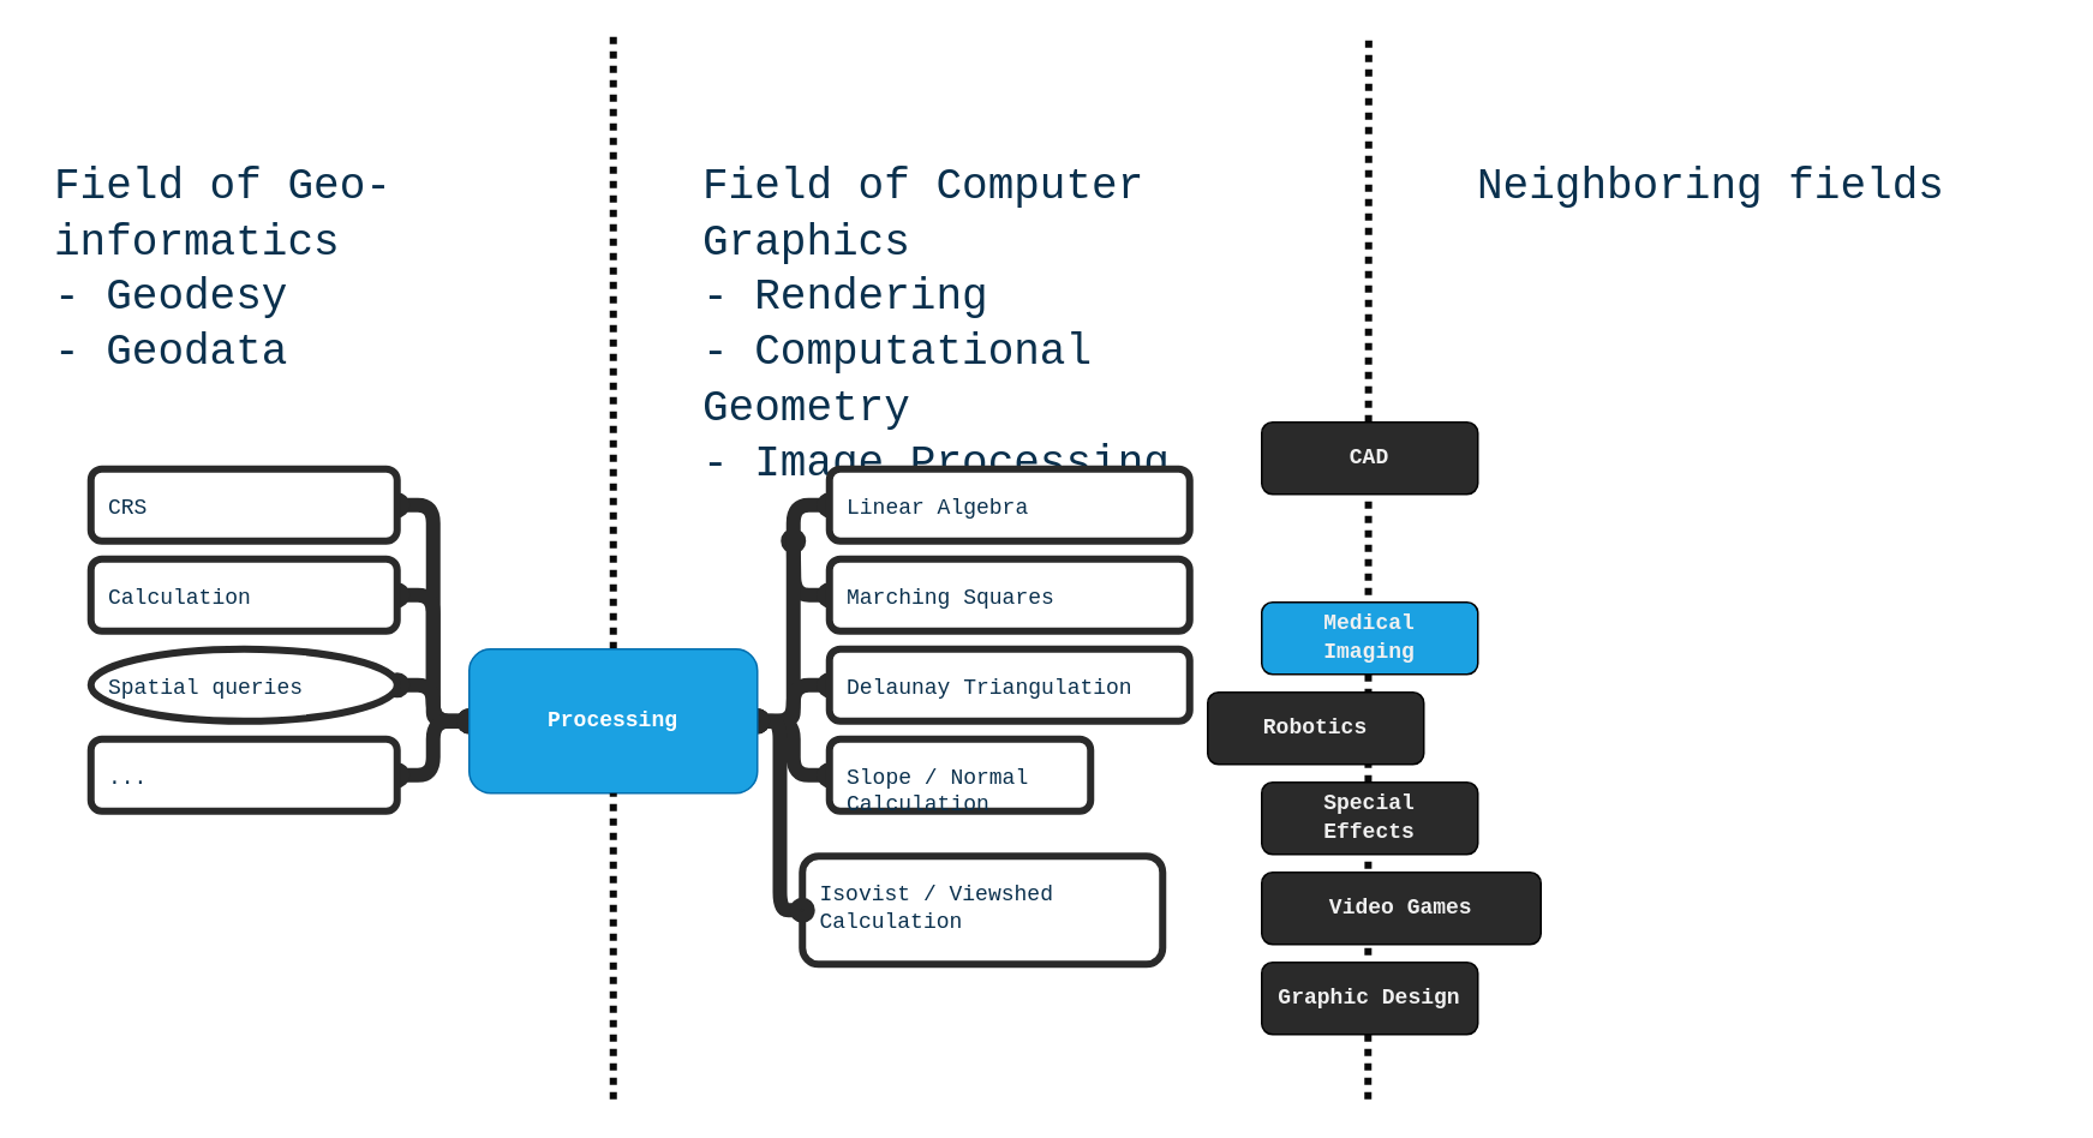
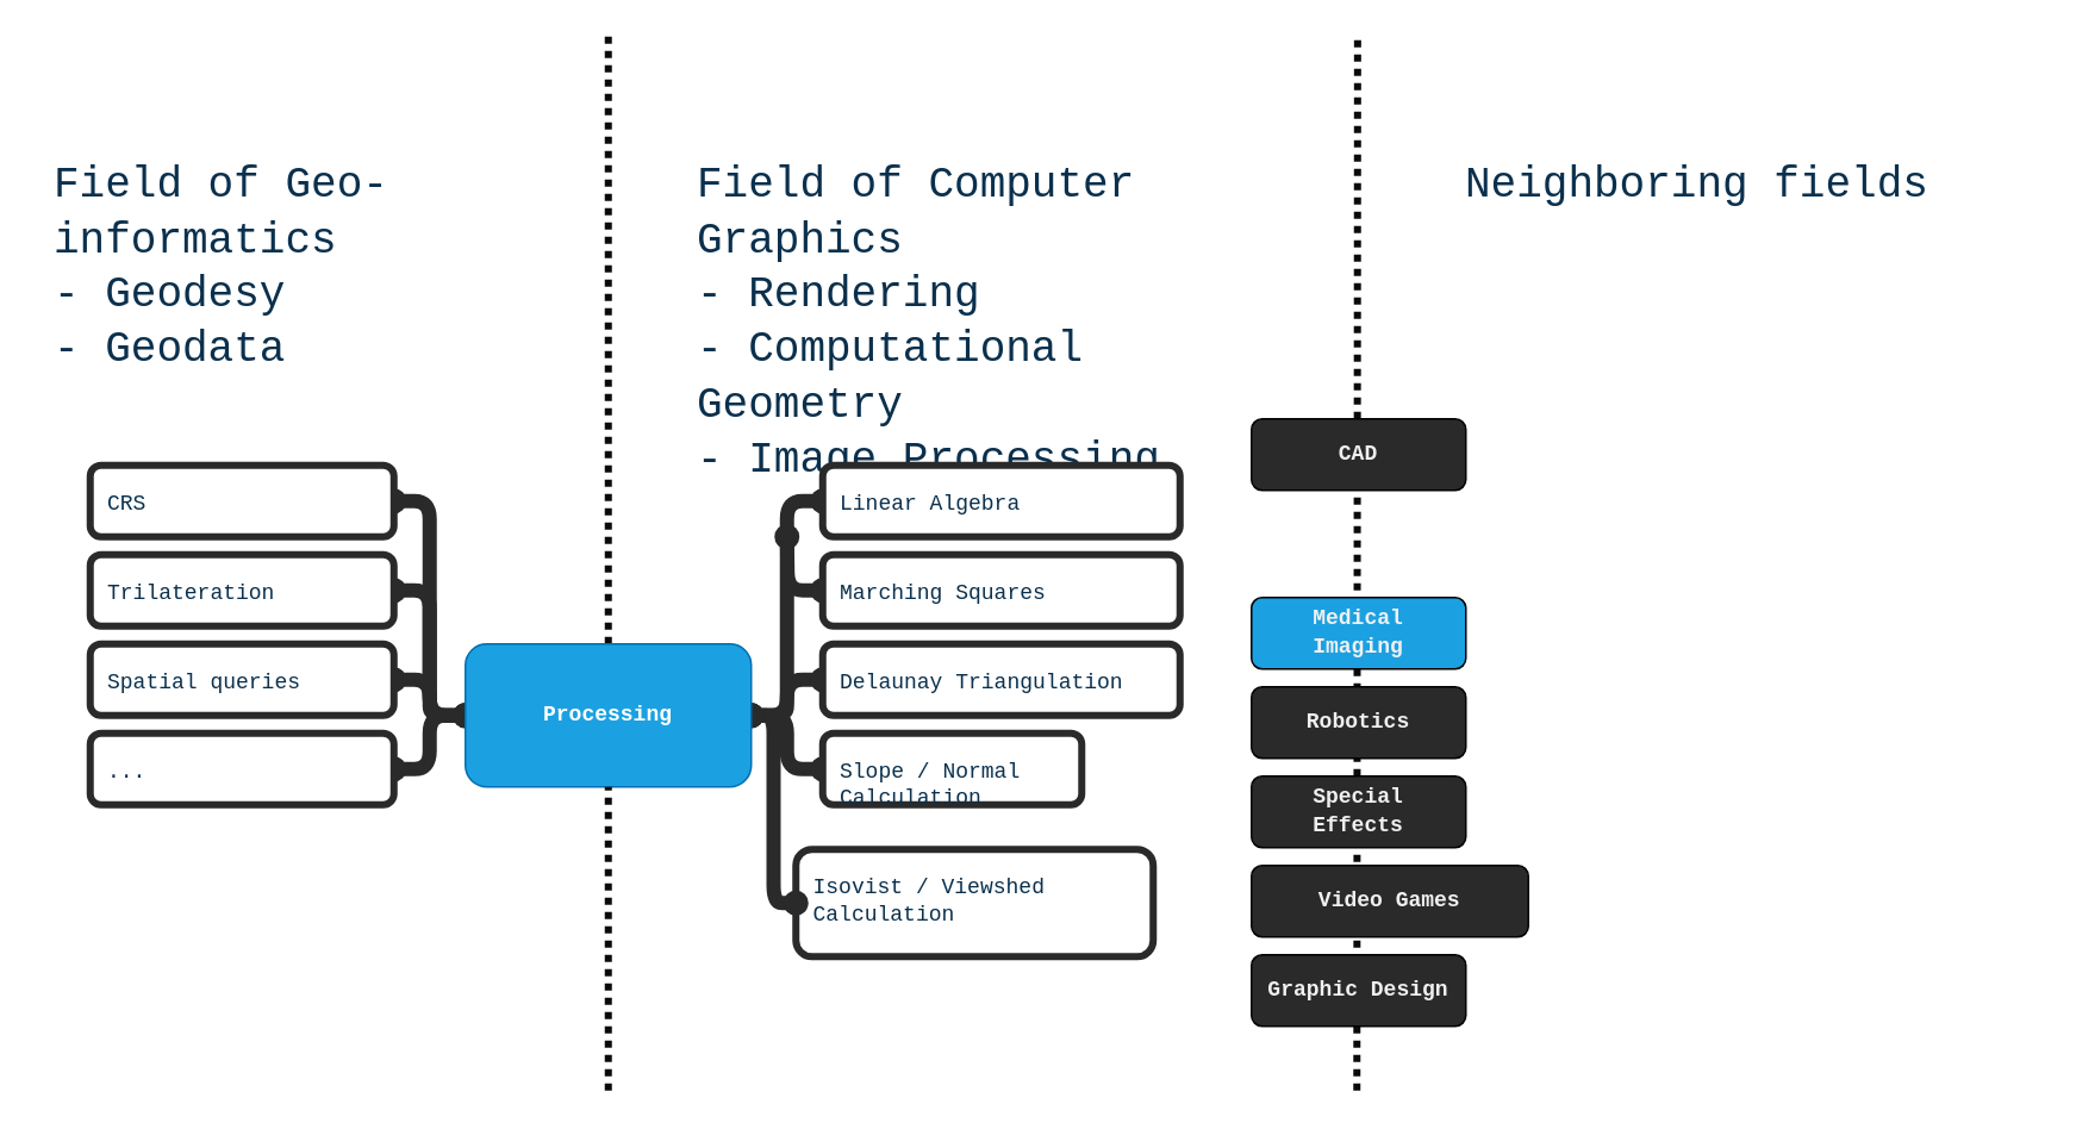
- <mxCell id="25" value="&lt;div style=&quot;font-family: &amp;#34;consolas&amp;#34; , &amp;#34;courier new&amp;#34; , monospace ; line-height: 1.28&quot;&gt;Calculation&lt;/div&gt;" style="whiteSpace=wrap;html=1;rounded=1;align=left;labelBorderColor=none;spacingLeft=0;spacingBottom=0;spacingRight=0;spacing=10;spacingTop=0;fontColor=#0A304D;labelBackgroundColor=none;fillColor=#FFFFFF;strokeWidth=4;strokeColor=#2A2A2A;verticalAlign=top;" parent="1" vertex="1"><mxGeometry x="50" y="310" width="170" height="40" as="geometry" /></mxCell>
+ <mxCell id="25" value="&lt;div style=&quot;font-family: &amp;#34;consolas&amp;#34; , &amp;#34;courier new&amp;#34; , monospace ; line-height: 1.28&quot;&gt;Trilateration&lt;/div&gt;" style="whiteSpace=wrap;html=1;rounded=1;align=left;labelBorderColor=none;spacingLeft=0;spacingBottom=0;spacingRight=0;spacing=10;spacingTop=0;fontColor=#0A304D;labelBackgroundColor=none;fillColor=#FFFFFF;strokeWidth=4;strokeColor=#2A2A2A;verticalAlign=top;" parent="1" vertex="1"><mxGeometry x="50" y="310" width="170" height="40" as="geometry" /></mxCell>
- <mxCell id="27" value="&lt;div style=&quot;font-family: &amp;#34;consolas&amp;#34; , &amp;#34;courier new&amp;#34; , monospace ; line-height: 1.28&quot;&gt;Spatial queries&lt;/div&gt;" style="ellipse;whiteSpace=wrap;html=1;align=left;labelBorderColor=none;spacingLeft=0;spacingBottom=0;spacingRight=0;spacing=10;spacingTop=0;fontColor=#0A304D;labelBackgroundColor=none;fillColor=#FFFFFF;strokeWidth=4;strokeColor=#2A2A2A;verticalAlign=top;" parent="1" vertex="1"><mxGeometry x="50" y="360" width="170" height="40" as="geometry" /></mxCell>
+ <mxCell id="27" value="&lt;div style=&quot;font-family: &amp;#34;consolas&amp;#34; , &amp;#34;courier new&amp;#34; , monospace ; line-height: 1.28&quot;&gt;Spatial queries&lt;/div&gt;" style="whiteSpace=wrap;html=1;rounded=1;align=left;labelBorderColor=none;spacingLeft=0;spacingBottom=0;spacingRight=0;spacing=10;spacingTop=0;fontColor=#0A304D;labelBackgroundColor=none;fillColor=#FFFFFF;strokeWidth=4;strokeColor=#2A2A2A;verticalAlign=top;" parent="1" vertex="1"><mxGeometry x="50" y="360" width="170" height="40" as="geometry" /></mxCell>
- <mxCell id="14" value="&lt;div style=&quot;font-family: &amp;quot;consolas&amp;quot; , &amp;quot;courier new&amp;quot; , monospace ; line-height: 1.28&quot;&gt;&lt;b&gt;Robotics&lt;/b&gt;&lt;/div&gt;" style="whiteSpace=wrap;html=1;rounded=1;align=center;labelBorderColor=none;spacingLeft=0;spacingBottom=0;spacingRight=0;spacing=10;spacingTop=0;labelBackgroundColor=none;fillColor=#2A2A2A;fontColor=#F0F0F0;" parent="1" vertex="1"><mxGeometry x="670" y="384" width="120" height="40" as="geometry" /></mxCell>
+ <mxCell id="14" value="&lt;div style=&quot;font-family: &amp;quot;consolas&amp;quot; , &amp;quot;courier new&amp;quot; , monospace ; line-height: 1.28&quot;&gt;&lt;b&gt;Robotics&lt;/b&gt;&lt;/div&gt;" style="whiteSpace=wrap;html=1;rounded=1;align=center;labelBorderColor=none;spacingLeft=0;spacingBottom=0;spacingRight=0;spacing=10;spacingTop=0;labelBackgroundColor=none;fillColor=#2A2A2A;fontColor=#F0F0F0;" parent="1" vertex="1"><mxGeometry x="700" y="384" width="120" height="40" as="geometry" /></mxCell>
